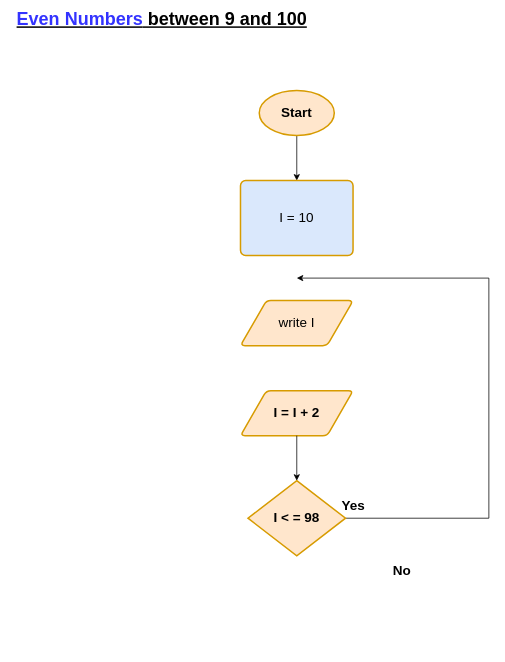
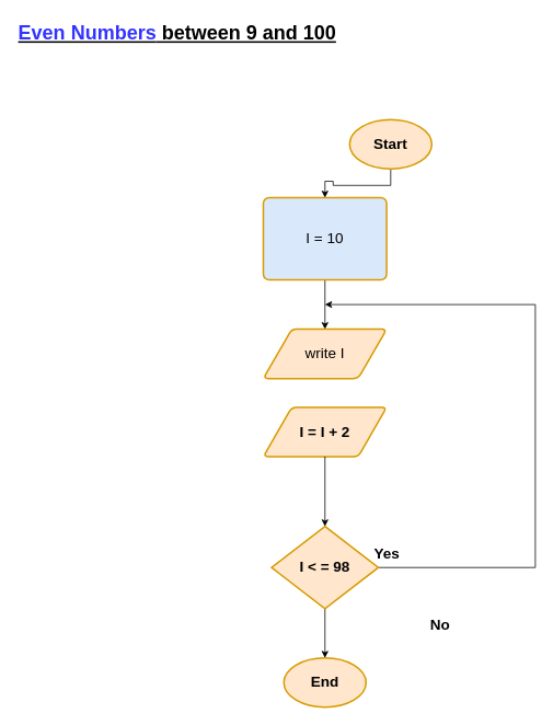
- <mxCell id="15" value="&lt;font style=&quot;color: rgb(51, 51, 255);&quot;&gt;Even Numbers&lt;/font&gt; between 9 and 100" style="text;html=1;align=center;verticalAlign=middle;resizable=0;points=[];autosize=1;strokeColor=none;fillColor=none;fontStyle=5;fontSize=24;" vertex="1" parent="1"><mxGeometry x="20" y="5" width="390" height="40" as="geometry" /></mxCell>
+ <mxCell id="15" value="&lt;font style=&quot;color: rgb(51, 51, 255);&quot;&gt;Even Numbers&lt;/font&gt; between 9 and 100" style="text;html=1;align=center;verticalAlign=middle;resizable=0;points=[];autosize=1;strokeColor=none;fillColor=none;fontStyle=5;fontSize=24;" vertex="1" parent="1"><mxGeometry x="20" y="20" width="390" height="40" as="geometry" /></mxCell>
- <mxCell id="3" value="Start" style="strokeWidth=2;html=1;shape=mxgraph.flowchart.start_1;whiteSpace=wrap;fillColor=#ffe6cc;strokeColor=#d79b00;fontSize=18;fontStyle=1" vertex="1" parent="1"><mxGeometry x="345" y="120" width="100" height="60" as="geometry" /></mxCell>
+ <mxCell id="3" value="Start" style="strokeWidth=2;html=1;shape=mxgraph.flowchart.start_1;whiteSpace=wrap;fillColor=#ffe6cc;strokeColor=#d79b00;fontSize=18;fontStyle=1" vertex="1" parent="1"><mxGeometry x="425" y="145" width="100" height="60" as="geometry" /></mxCell>
+ <mxCell id="4" style="edgeStyle=orthogonalEdgeStyle;rounded=0;orthogonalLoop=1;jettySize=auto;html=1;entryX=0.5;entryY=0;entryDx=0;entryDy=0;fontSize=18;" edge="1" parent="1" source="5" target="6"><mxGeometry relative="1" as="geometry" /></mxCell>
- <mxCell id="7" value="I = I + 2" style="shape=parallelogram;html=1;strokeWidth=2;perimeter=parallelogramPerimeter;whiteSpace=wrap;rounded=1;arcSize=12;size=0.23;fillColor=#ffe6cc;strokeColor=#d79b00;fontSize=18;fontStyle=1" vertex="1" parent="1"><mxGeometry x="320" y="520" width="150" height="60" as="geometry" /></mxCell>
+ <mxCell id="7" value="I = I + 2" style="shape=parallelogram;html=1;strokeWidth=2;perimeter=parallelogramPerimeter;whiteSpace=wrap;rounded=1;arcSize=12;size=0.23;fillColor=#ffe6cc;strokeColor=#d79b00;fontSize=18;fontStyle=1" vertex="1" parent="1"><mxGeometry x="320" y="495" width="150" height="60" as="geometry" /></mxCell>
+ <mxCell id="8" style="edgeStyle=orthogonalEdgeStyle;rounded=0;orthogonalLoop=1;jettySize=auto;html=1;fontSize=18;" edge="1" parent="1" source="10" target="11"><mxGeometry relative="1" as="geometry" /></mxCell>
+ <mxCell id="11" value="End" style="strokeWidth=2;html=1;shape=mxgraph.flowchart.start_1;whiteSpace=wrap;fillColor=#ffe6cc;strokeColor=#d79b00;fontSize=18;fontStyle=1" vertex="1" parent="1"><mxGeometry x="345" y="800" width="100" height="60" as="geometry" /></mxCell>
